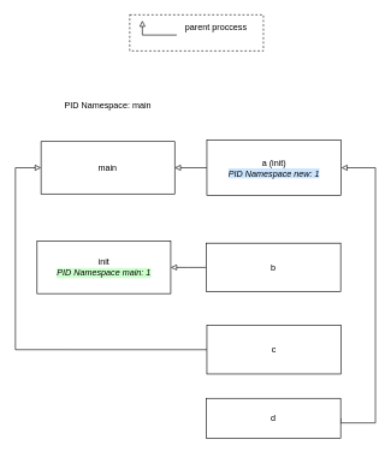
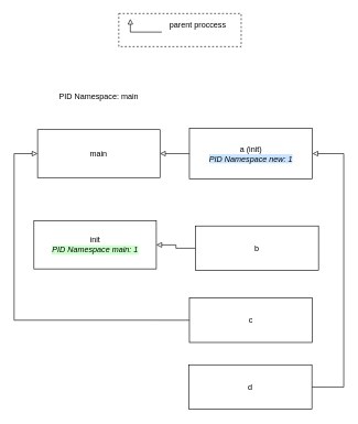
- <mxCell id="10" value="b" style="rounded=0;whiteSpace=wrap;html=1;" parent="1" vertex="1"><mxGeometry x="284.88" y="336.13" width="186" height="67.25" as="geometry" /></mxCell>
+ <mxCell id="10" value="b" style="rounded=0;whiteSpace=wrap;html=1;" parent="1" vertex="1"><mxGeometry x="294.88" y="341.13" width="186" height="67.25" as="geometry" /></mxCell>
- <mxCell id="15" value="d" style="rounded=0;whiteSpace=wrap;html=1;" vertex="1" parent="1"><mxGeometry x="284.88" y="551" width="186" height="55" as="geometry" /></mxCell>
+ <mxCell id="15" value="d" style="rounded=0;whiteSpace=wrap;html=1;" vertex="1" parent="1"><mxGeometry x="284.88" y="551" width="186" height="67.25" as="geometry" /></mxCell>
